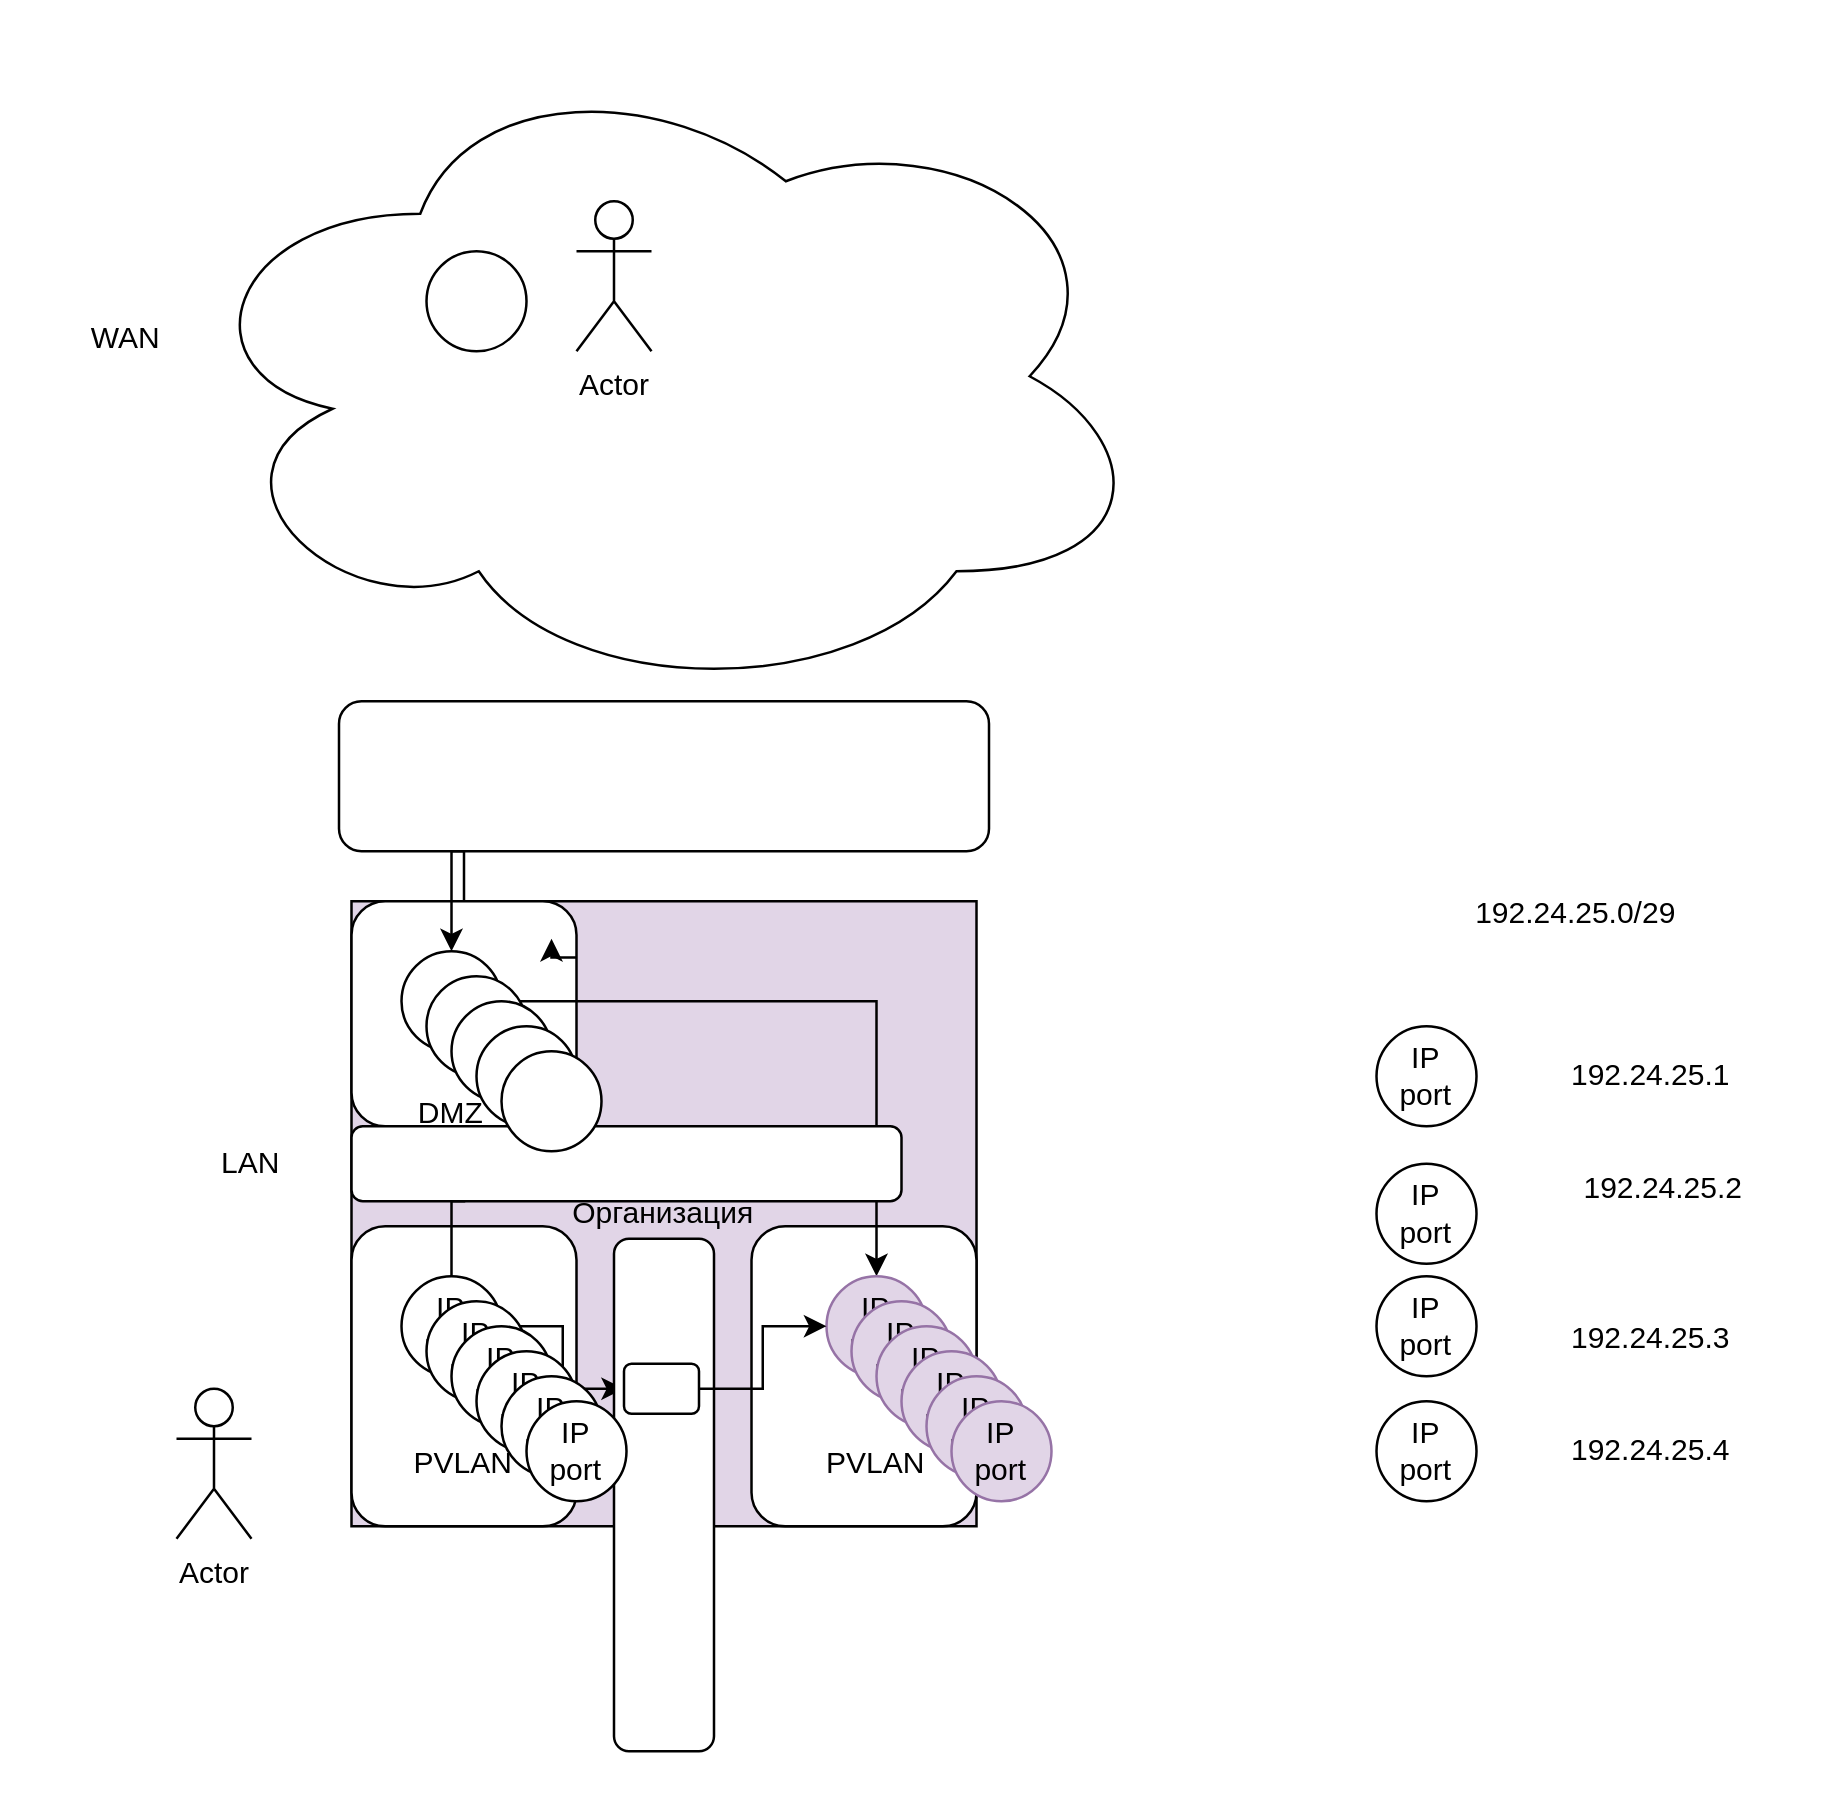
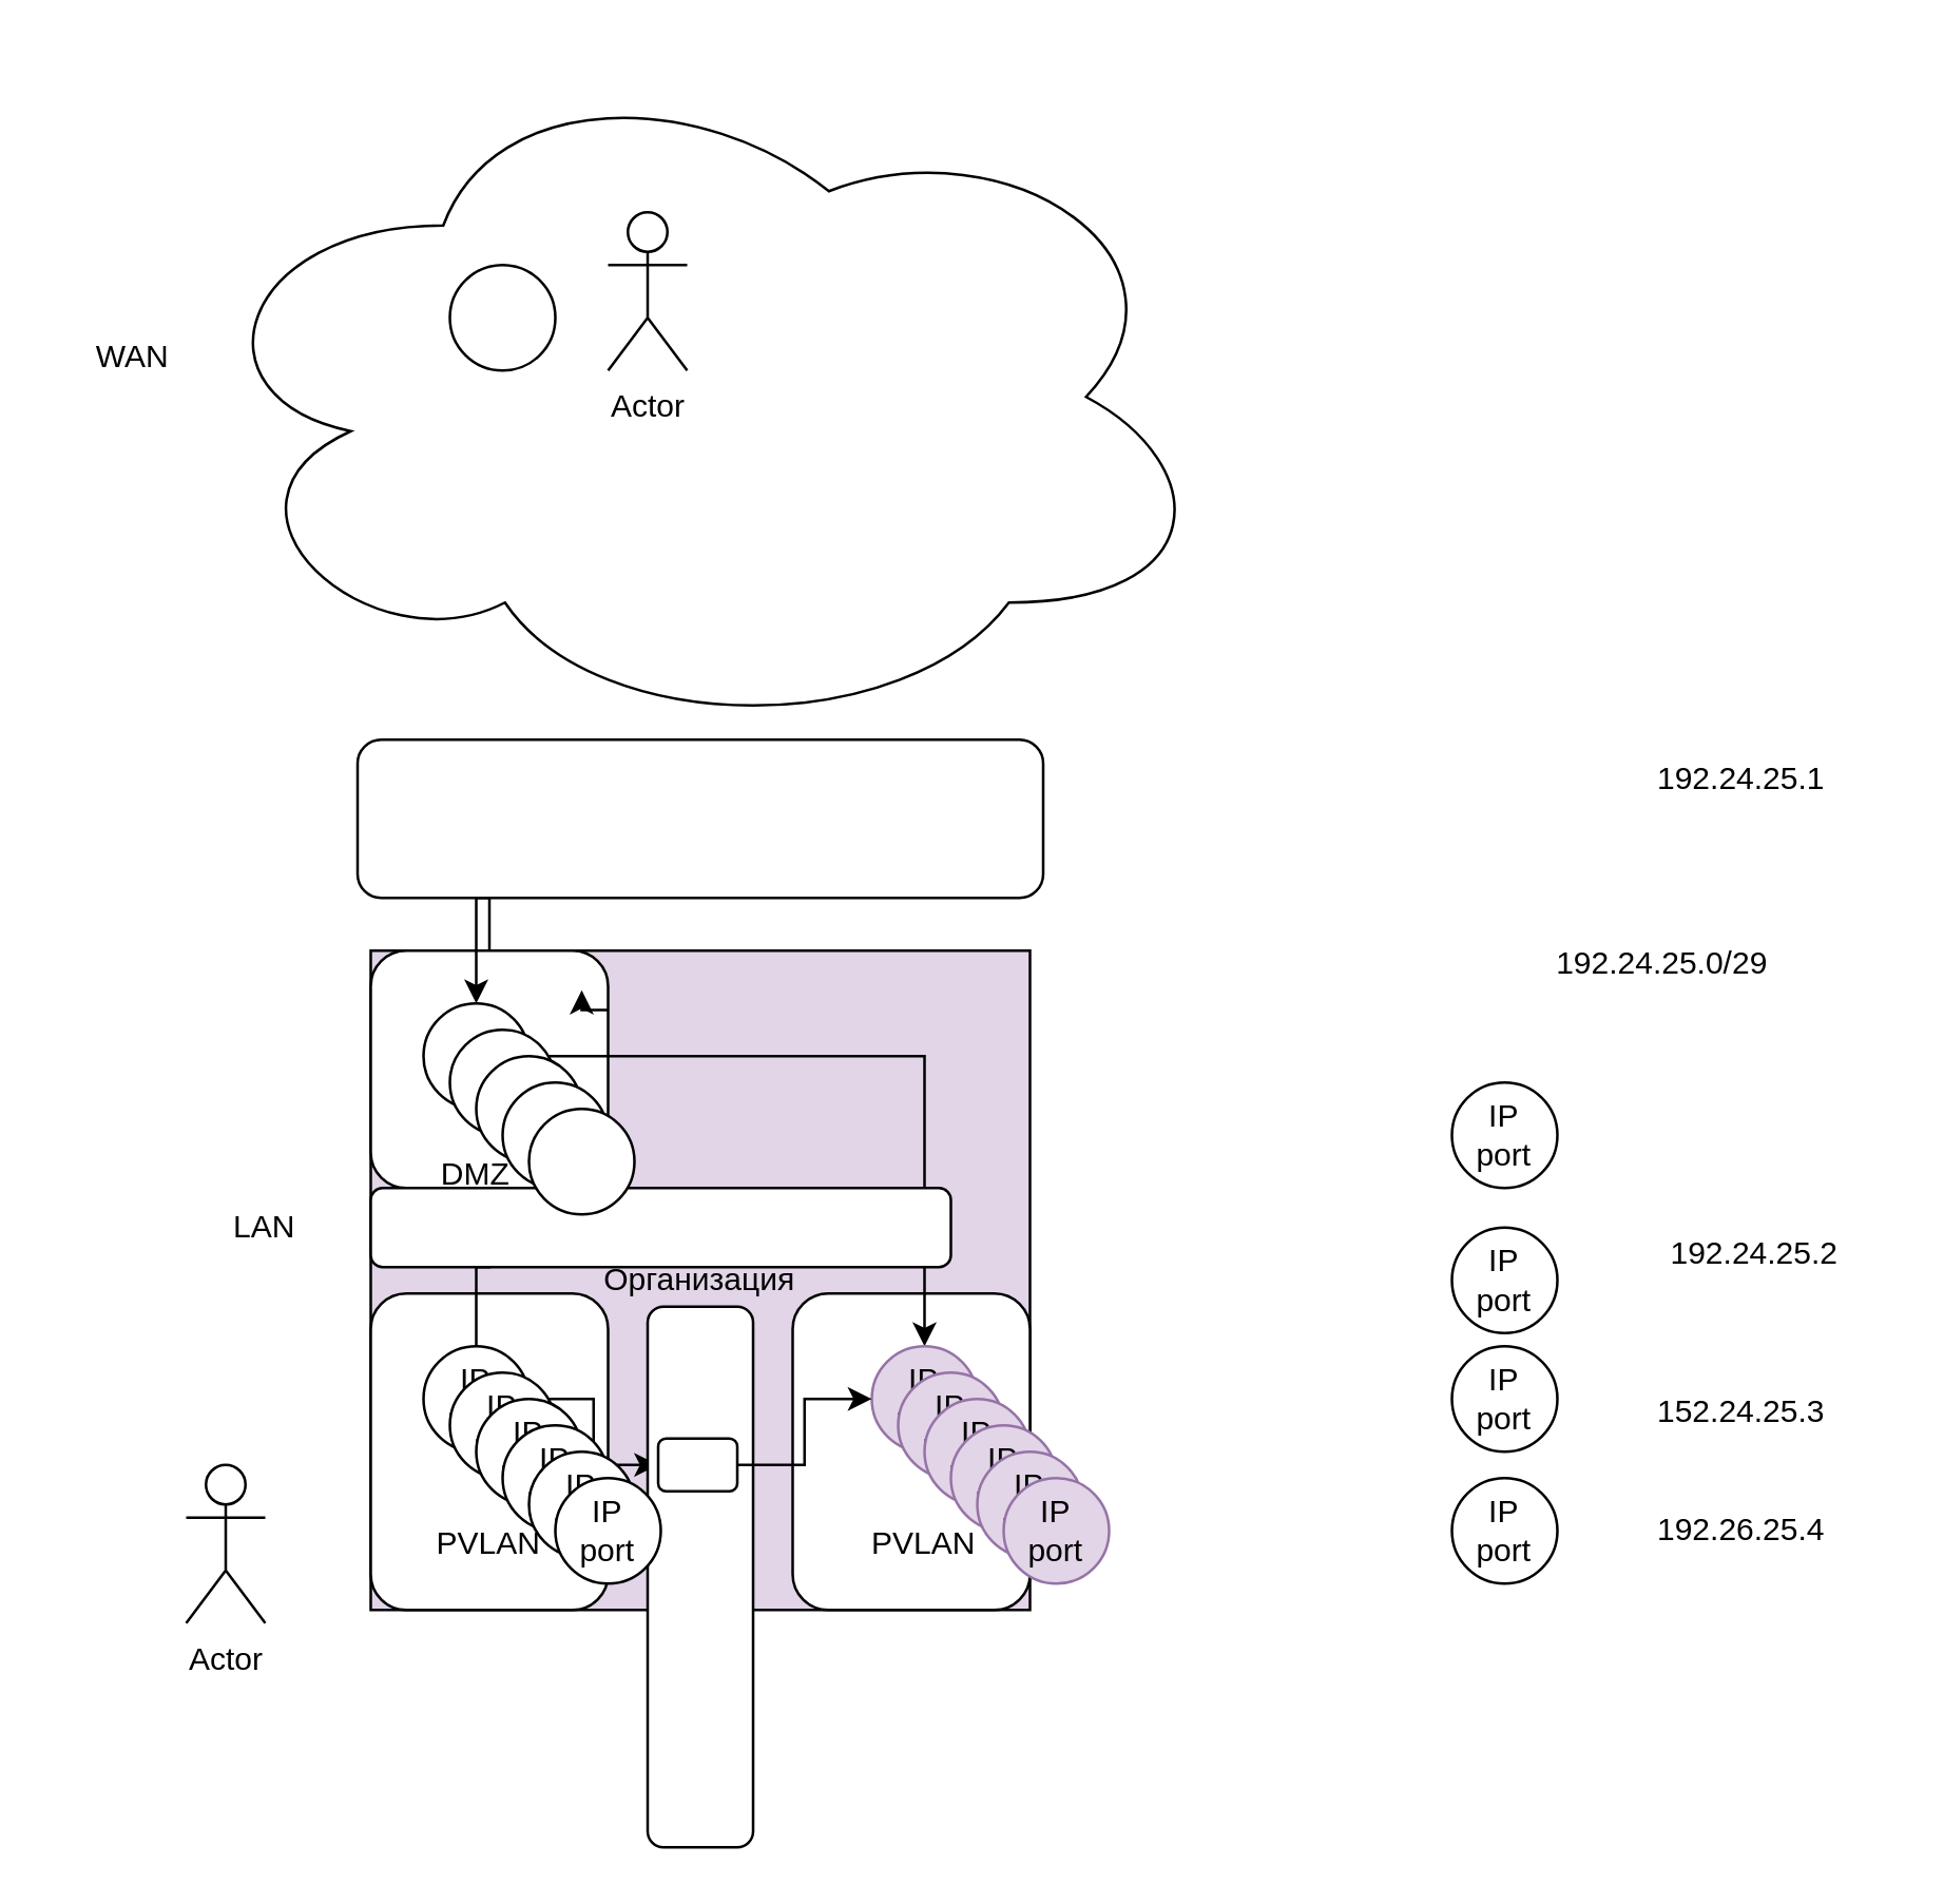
- <mxCell id="32" value="192.24.25.1" style="text;html=1;align=center;verticalAlign=middle;whiteSpace=wrap;rounded=0;" vertex="1" parent="1"><mxGeometry x="610" y="415" width="100" height="30" as="geometry" /></mxCell>
+ <mxCell id="32" value="192.24.25.1" style="text;html=1;align=center;verticalAlign=middle;whiteSpace=wrap;rounded=0;" vertex="1" parent="1"><mxGeometry x="610" y="280" width="100" height="30" as="geometry" /></mxCell>
- <mxCell id="34" value="192.24.25.3" style="text;html=1;align=center;verticalAlign=middle;whiteSpace=wrap;rounded=0;" vertex="1" parent="1"><mxGeometry x="610" y="520" width="100" height="30" as="geometry" /></mxCell>
+ <mxCell id="34" value="152.24.25.3" style="text;html=1;align=center;verticalAlign=middle;whiteSpace=wrap;rounded=0;" vertex="1" parent="1"><mxGeometry x="610" y="520" width="100" height="30" as="geometry" /></mxCell>
- <mxCell id="35" value="192.24.25.4" style="text;html=1;align=center;verticalAlign=middle;whiteSpace=wrap;rounded=0;" vertex="1" parent="1"><mxGeometry x="610" y="565" width="100" height="30" as="geometry" /></mxCell>
+ <mxCell id="35" value="192.26.25.4" style="text;html=1;align=center;verticalAlign=middle;whiteSpace=wrap;rounded=0;" vertex="1" parent="1"><mxGeometry x="610" y="565" width="100" height="30" as="geometry" /></mxCell>
